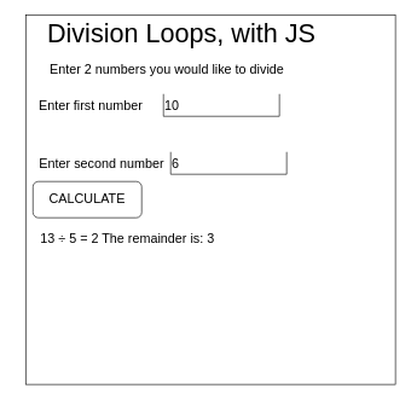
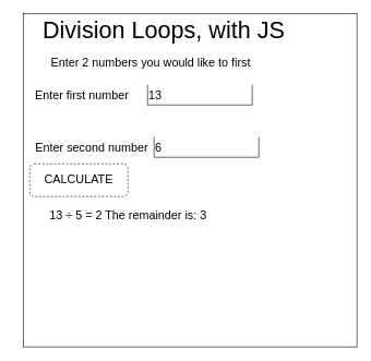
- <mxCell id="4" value="&lt;font style=&quot;font-size: 18px&quot;&gt;Enter 2 numbers you would like to divide&lt;/font&gt;" style="text;html=1;strokeColor=none;fillColor=none;align=center;verticalAlign=middle;whiteSpace=wrap;rounded=0;" vertex="1" parent="1"><mxGeometry x="20" y="80" width="420" height="30" as="geometry" /></mxCell>
+ <mxCell id="4" value="&lt;font style=&quot;font-size: 18px&quot;&gt;Enter 2 numbers you would like to first&lt;/font&gt;" style="text;html=1;strokeColor=none;fillColor=none;align=center;verticalAlign=middle;whiteSpace=wrap;rounded=0;" vertex="1" parent="1"><mxGeometry x="20" y="80" width="420" height="30" as="geometry" /></mxCell>
- <mxCell id="8" value="10" style="shape=partialRectangle;whiteSpace=wrap;html=1;bottom=1;right=1;left=1;top=0;fillColor=none;routingCenterX=-0.5;fontSize=18;align=left;" vertex="1" parent="1"><mxGeometry x="225" y="130" width="160" height="30" as="geometry" /></mxCell>
+ <mxCell id="8" value="13" style="shape=partialRectangle;whiteSpace=wrap;html=1;bottom=1;right=1;left=1;top=0;fillColor=none;routingCenterX=-0.5;fontSize=18;align=left;" vertex="1" parent="1"><mxGeometry x="225" y="130" width="160" height="30" as="geometry" /></mxCell>
- <mxCell id="7" value="&lt;font style=&quot;font-size: 18px&quot;&gt;CALCULATE&lt;/font&gt;" style="rounded=1;whiteSpace=wrap;html=1;" vertex="1" parent="1"><mxGeometry x="45" y="250" width="150" height="50" as="geometry" /></mxCell>
+ <mxCell id="7" value="&lt;font style=&quot;font-size: 18px&quot;&gt;CALCULATE&lt;/font&gt;" style="rounded=1;whiteSpace=wrap;html=1;dashed=1;" vertex="1" parent="1"><mxGeometry x="45" y="250" width="150" height="50" as="geometry" /></mxCell>
- <mxCell id="10" value="13 ÷ 5 = 2 The remainder is: 3" style="text;html=1;align=center;verticalAlign=middle;resizable=0;points=[];autosize=1;strokeColor=none;fillColor=none;fontSize=18;" vertex="1" parent="1"><mxGeometry x="45" y="315" width="260" height="30" as="geometry" /></mxCell>
+ <mxCell id="10" value="13 ÷ 5 = 2 The remainder is: 3" style="text;html=1;align=center;verticalAlign=middle;resizable=0;points=[];autosize=1;strokeColor=none;fillColor=none;fontSize=18;" vertex="1" parent="1"><mxGeometry x="65" y="315" width="260" height="30" as="geometry" /></mxCell>
